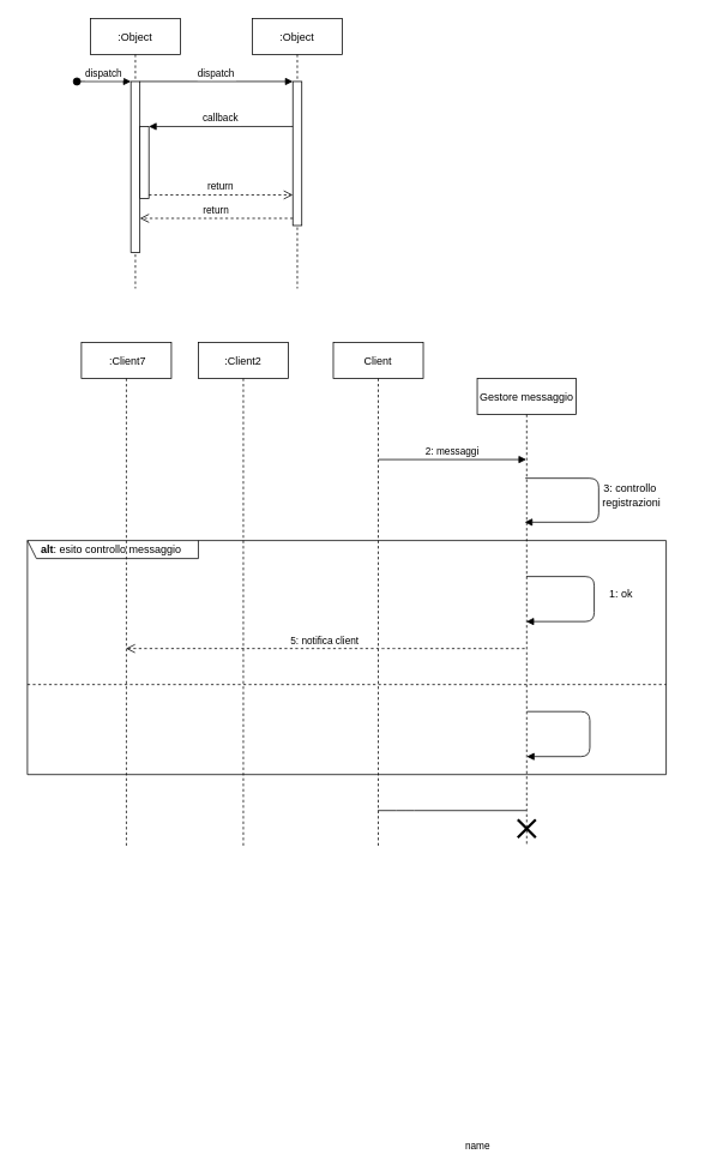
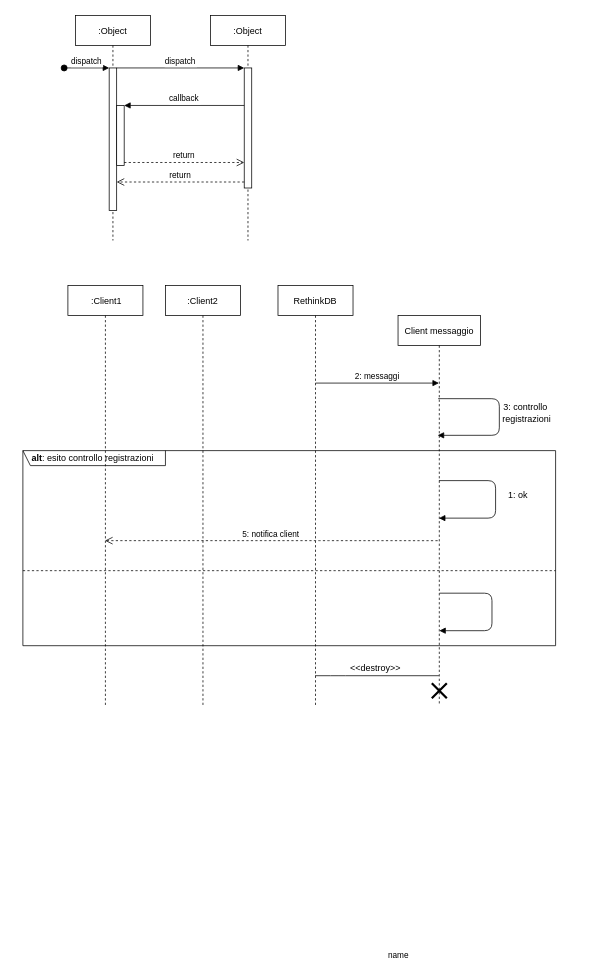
- <mxCell id="15" value=" :Client7" style="shape=umlLifeline;perimeter=lifelinePerimeter;container=1;collapsible=0;recursiveResize=0;rounded=0;shadow=0;strokeWidth=1;" parent="1" vertex="1"><mxGeometry x="90" y="380" width="100" height="560" as="geometry" /></mxCell>
+ <mxCell id="15" value=" :Client1" style="shape=umlLifeline;perimeter=lifelinePerimeter;container=1;collapsible=0;recursiveResize=0;rounded=0;shadow=0;strokeWidth=1;" parent="1" vertex="1"><mxGeometry x="90" y="380" width="100" height="560" as="geometry" /></mxCell>
- <mxCell id="12" value="Client" style="shape=umlLifeline;perimeter=lifelinePerimeter;container=1;collapsible=0;recursiveResize=0;rounded=0;shadow=0;strokeWidth=1;" parent="1" vertex="1"><mxGeometry x="370" y="380" width="100" height="560" as="geometry" /></mxCell>
+ <mxCell id="12" value="RethinkDB" style="shape=umlLifeline;perimeter=lifelinePerimeter;container=1;collapsible=0;recursiveResize=0;rounded=0;shadow=0;strokeWidth=1;" parent="1" vertex="1"><mxGeometry x="370" y="380" width="100" height="560" as="geometry" /></mxCell>
- <mxCell id="16" value="Gestore messaggio" style="shape=umlLifeline;perimeter=lifelinePerimeter;container=1;collapsible=0;recursiveResize=0;rounded=0;shadow=0;strokeWidth=1;" parent="1" vertex="1"><mxGeometry x="530" y="420" width="110" height="520" as="geometry" /></mxCell>
+ <mxCell id="16" value="Client messaggio" style="shape=umlLifeline;perimeter=lifelinePerimeter;container=1;collapsible=0;recursiveResize=0;rounded=0;shadow=0;strokeWidth=1;" parent="1" vertex="1"><mxGeometry x="530" y="420" width="110" height="520" as="geometry" /></mxCell>
- <mxCell id="25" value="&lt;b&gt;alt&lt;/b&gt;: esito controllo messaggio&amp;nbsp;" style="text;html=1;strokeColor=none;fillColor=none;align=center;verticalAlign=middle;whiteSpace=wrap;rounded=0;" vertex="1" parent="1"><mxGeometry x="20" y="600" width="210" height="20" as="geometry" /></mxCell>
+ <mxCell id="25" value="&lt;b&gt;alt&lt;/b&gt;: esito controllo registrazioni&amp;nbsp;" style="text;html=1;strokeColor=none;fillColor=none;align=center;verticalAlign=middle;whiteSpace=wrap;rounded=0;" vertex="1" parent="1"><mxGeometry x="20" y="600" width="210" height="20" as="geometry" /></mxCell>
+ <mxCell id="33" value="&amp;lt;&amp;lt;destroy&amp;gt;&amp;gt;" style="text;html=1;strokeColor=none;fillColor=none;align=center;verticalAlign=middle;whiteSpace=wrap;rounded=0;" vertex="1" parent="1"><mxGeometry x="480" y="880" width="40" height="20" as="geometry" /></mxCell>
